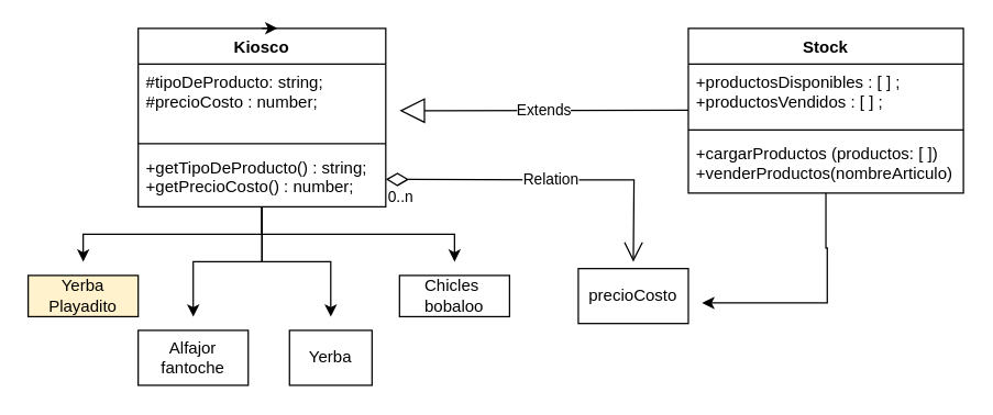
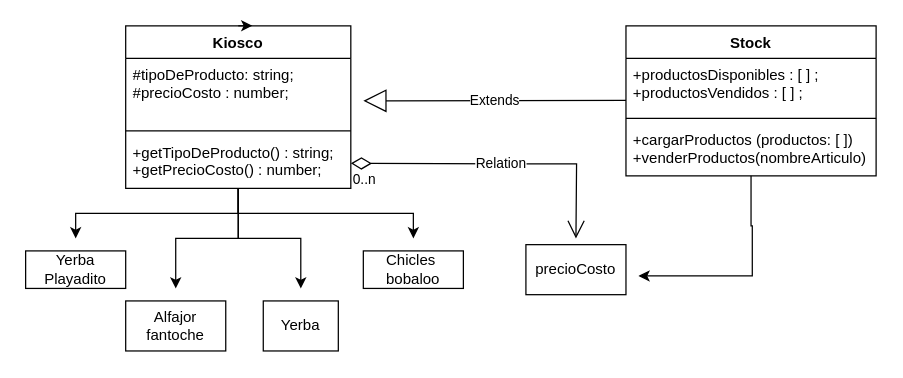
- <mxCell id="17" value="&lt;div&gt;Yerba&lt;/div&gt;&lt;div&gt;Playadito&lt;/div&gt;" style="html=1;whiteSpace=wrap;fillColor=#fff2cc;" vertex="1" parent="1"><mxGeometry x="20" y="200" width="80" height="30" as="geometry" /></mxCell>
+ <mxCell id="17" value="&lt;div&gt;Yerba&lt;/div&gt;&lt;div&gt;Playadito&lt;/div&gt;" style="html=1;whiteSpace=wrap;" vertex="1" parent="1"><mxGeometry x="20" y="200" width="80" height="30" as="geometry" /></mxCell>
